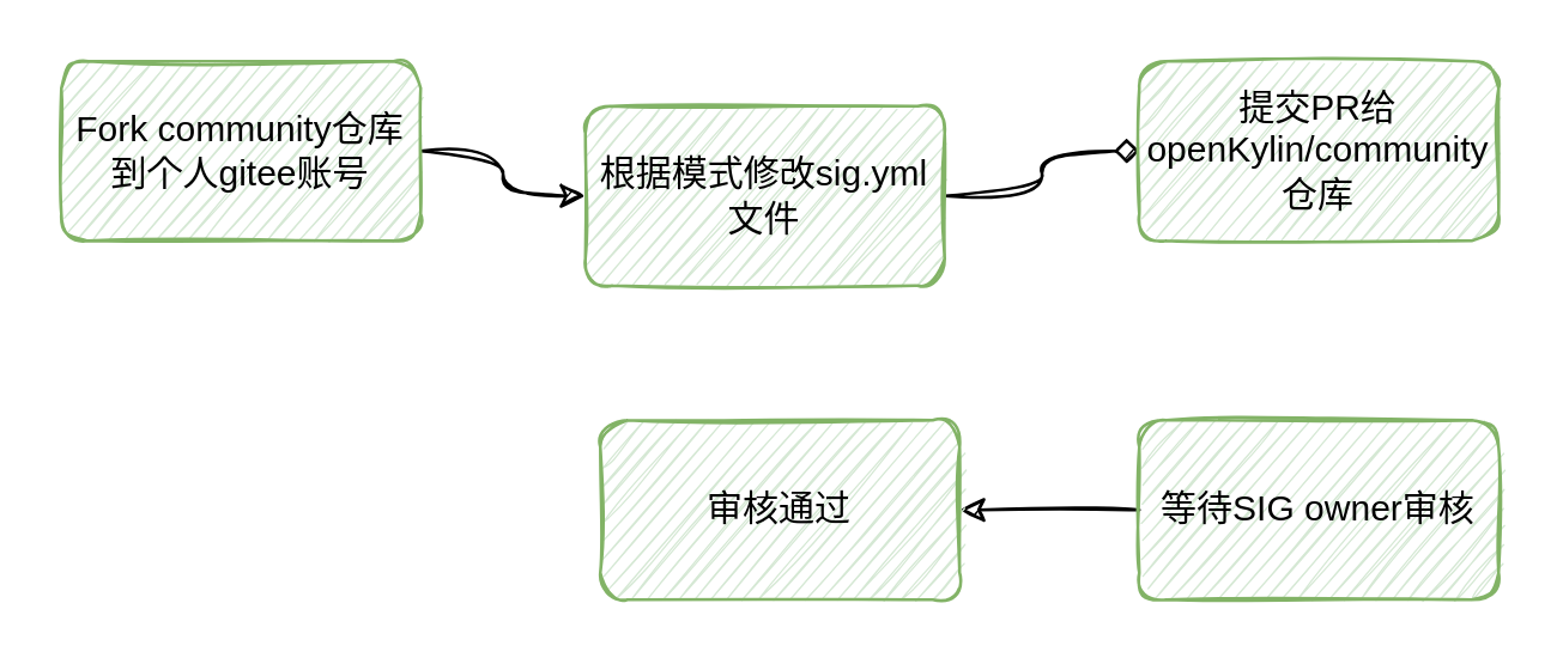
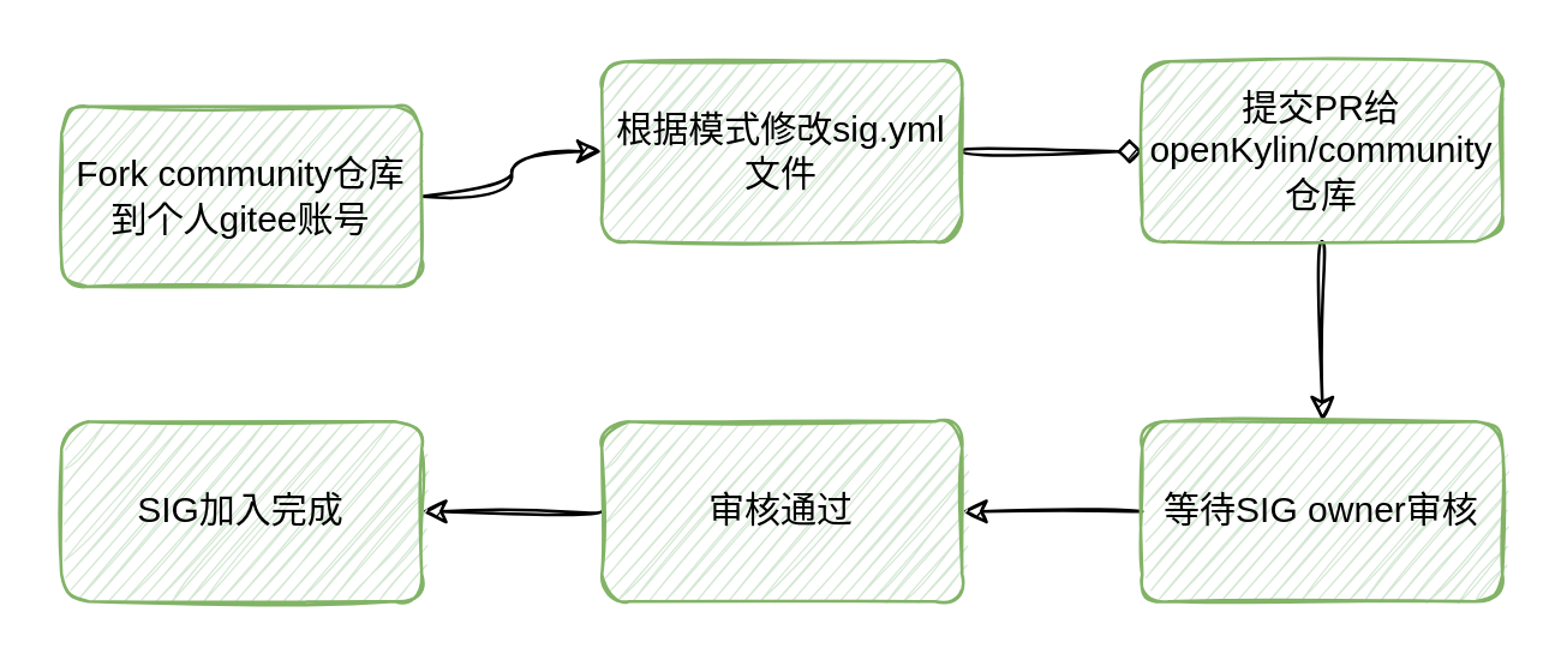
- <mxCell id="3" value="Fork community仓库到个人gitee账号" style="rounded=1;whiteSpace=wrap;html=1;sketch=1;fillColor=#D5E8D4;strokeColor=#82B366;" vertex="1" parent="1"><mxGeometry x="20" y="20" width="120" height="60" as="geometry" /></mxCell>
+ <mxCell id="3" value="Fork community仓库到个人gitee账号" style="rounded=1;whiteSpace=wrap;html=1;sketch=1;fillColor=#D5E8D4;strokeColor=#82B366;" vertex="1" parent="1"><mxGeometry x="20" y="35" width="120" height="60" as="geometry" /></mxCell>
- <mxCell id="5" value="根据模式修改sig.yml文件" style="rounded=1;whiteSpace=wrap;html=1;sketch=1;fillColor=#D5E8D4;strokeColor=#82B366;" vertex="1" parent="1"><mxGeometry x="195" y="35" width="120" height="60" as="geometry" /></mxCell>
+ <mxCell id="5" value="根据模式修改sig.yml文件" style="rounded=1;whiteSpace=wrap;html=1;sketch=1;fillColor=#D5E8D4;strokeColor=#82B366;" vertex="1" parent="1"><mxGeometry x="200" y="20" width="120" height="60" as="geometry" /></mxCell>
+ <mxCell id="6" style="edgeStyle=orthogonalEdgeStyle;rounded=1;orthogonalLoop=1;jettySize=auto;html=1;exitX=0.5;exitY=1;exitDx=0;exitDy=0;entryX=0.5;entryY=0;entryDx=0;entryDy=0;sketch=1;curved=1;" edge="1" parent="1" source="7" target="9"><mxGeometry relative="1" as="geometry" /></mxCell>
+ <mxCell id="12" value="SIG加入完成" style="rounded=1;whiteSpace=wrap;html=1;sketch=1;fillColor=#D5E8D4;strokeColor=#82B366;" vertex="1" parent="1"><mxGeometry x="20" y="140" width="120" height="60" as="geometry" /></mxCell>
+ <mxCell id="10" style="edgeStyle=orthogonalEdgeStyle;rounded=1;orthogonalLoop=1;jettySize=auto;html=1;exitX=0;exitY=0.5;exitDx=0;exitDy=0;sketch=1;curved=1;" edge="1" parent="1" source="11" target="12"><mxGeometry relative="1" as="geometry" /></mxCell>
